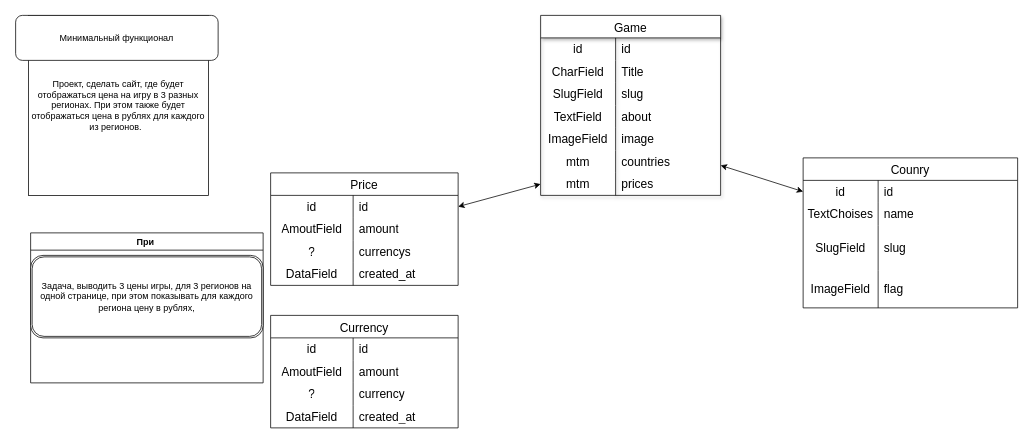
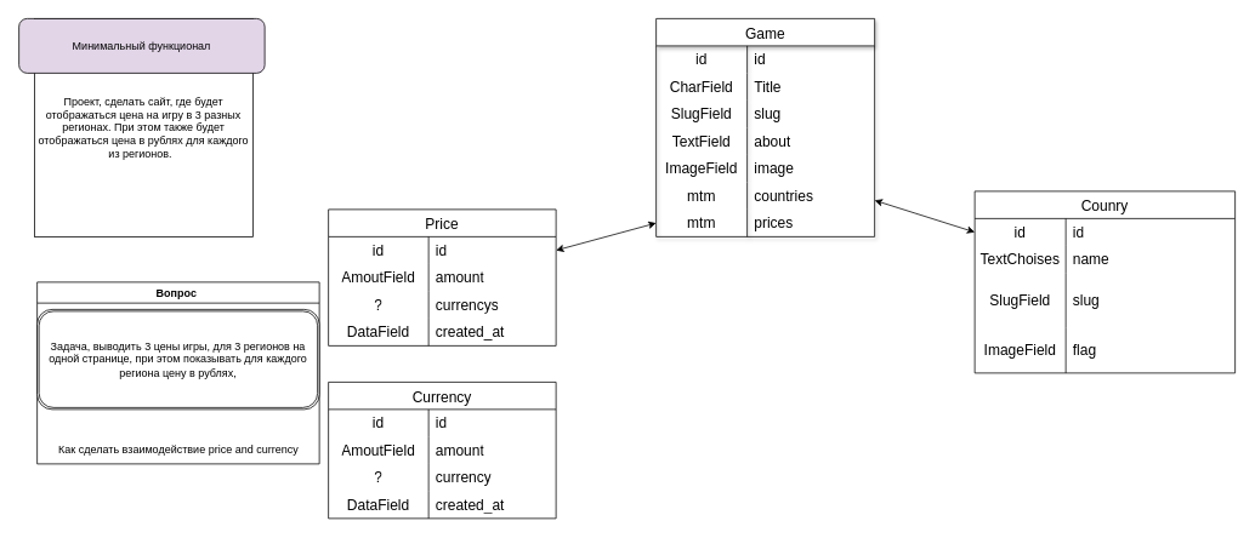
- <mxCell id="69" value="Минимальный функционал" style="rounded=1;whiteSpace=wrap;html=1;" vertex="1" parent="1"><mxGeometry x="20" y="20" width="270" height="60" as="geometry" /></mxCell>
+ <mxCell id="69" value="Минимальный функционал" style="rounded=1;whiteSpace=wrap;html=1;fillColor=#e1d5e7;" vertex="1" parent="1"><mxGeometry x="20" y="20" width="270" height="60" as="geometry" /></mxCell>
- <mxCell id="65" value="При&amp;nbsp;" style="swimlane;whiteSpace=wrap;html=1;" vertex="1" parent="1"><mxGeometry x="40" y="310" width="310" height="200" as="geometry" /></mxCell>
+ <mxCell id="65" value="Вопрос&amp;nbsp;" style="swimlane;whiteSpace=wrap;html=1;" vertex="1" parent="1"><mxGeometry x="40" y="310" width="310" height="200" as="geometry" /></mxCell>
+ <mxCell id="66" value="Как сделать взаимодействие price and currency" style="text;html=1;align=center;verticalAlign=middle;resizable=0;points=[];autosize=1;strokeColor=none;fillColor=none;" vertex="1" parent="65"><mxGeometry x="10" y="170" width="290" height="30" as="geometry" /></mxCell>
